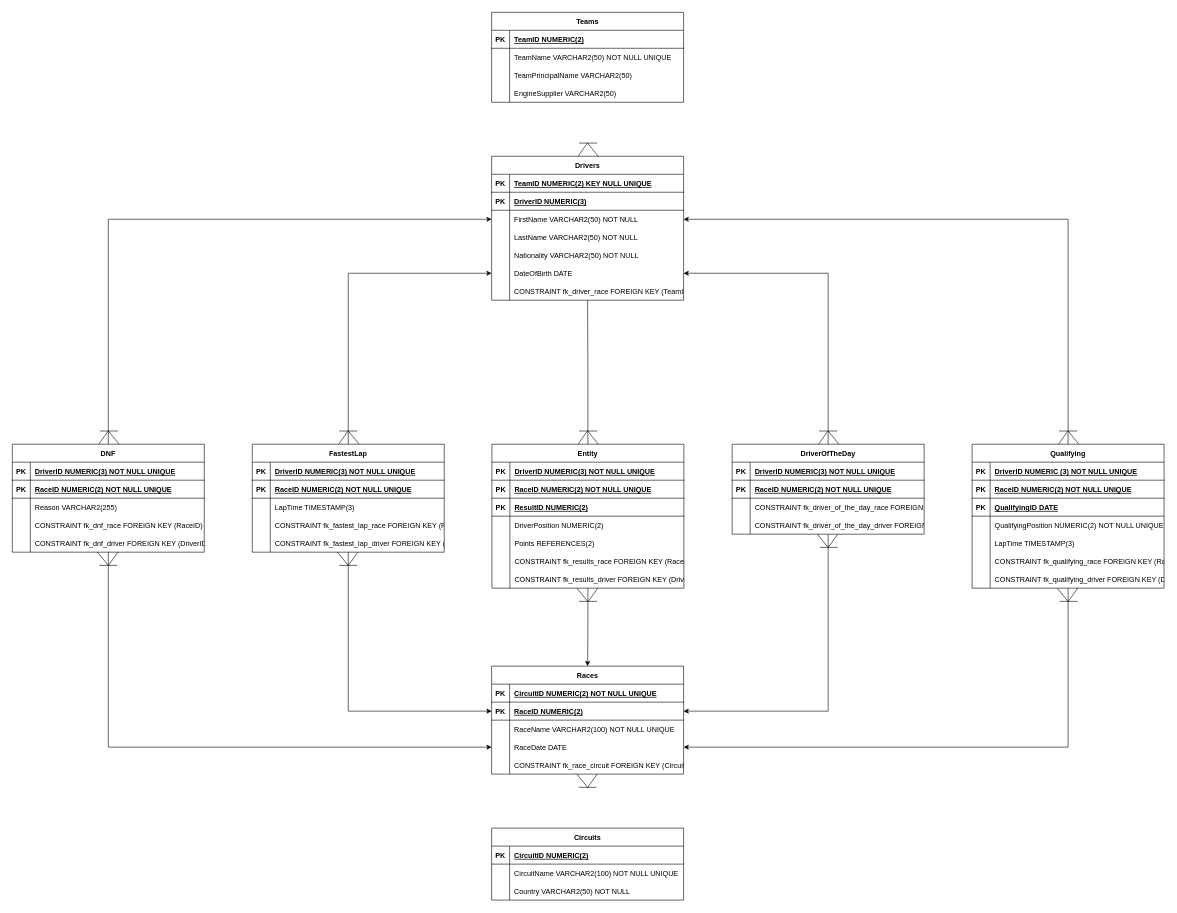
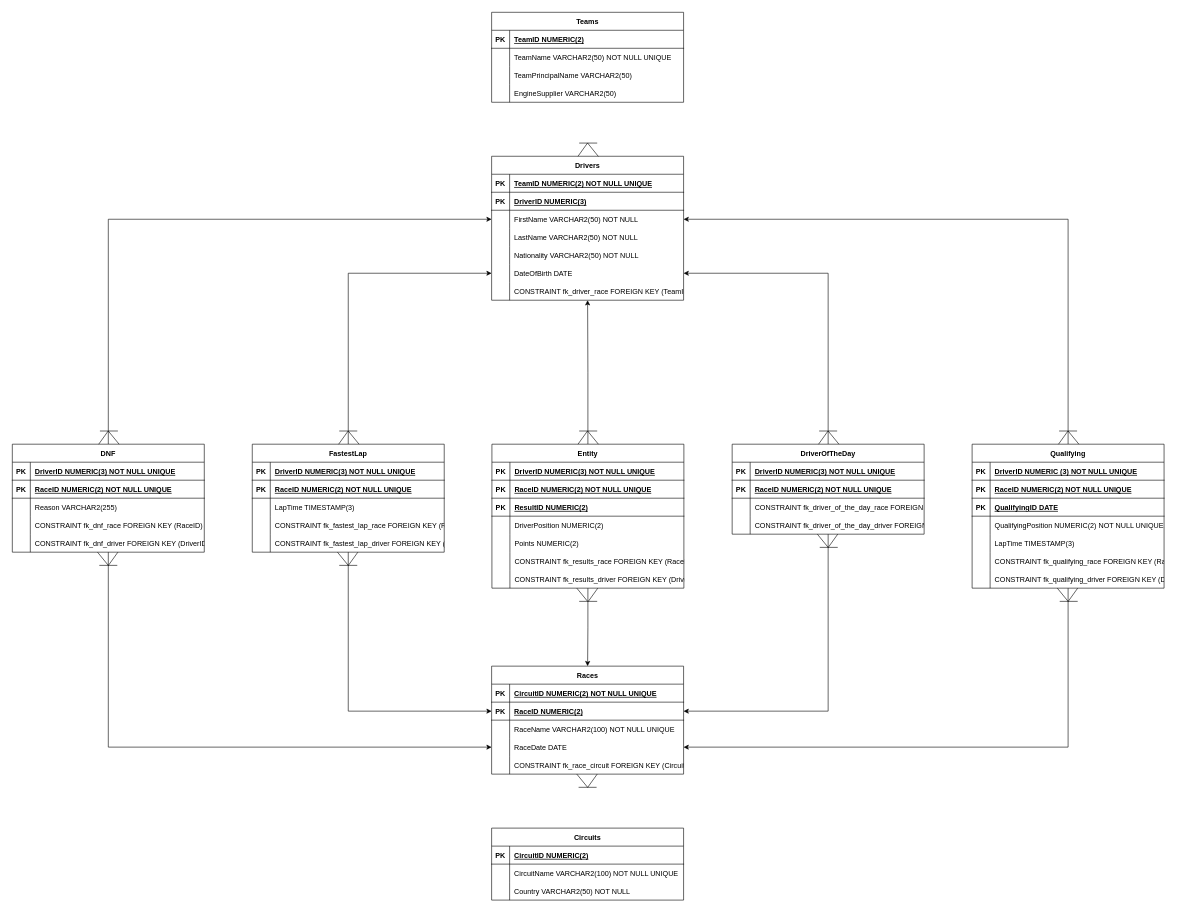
- <mxCell id="18" value="TeamID NUMERIC(2) KEY NULL UNIQUE" style="shape=partialRectangle;overflow=hidden;connectable=0;fillColor=none;align=left;strokeColor=inherit;top=0;left=0;bottom=0;right=0;spacingLeft=6;fontStyle=5;" parent="16" vertex="1"><mxGeometry x="30" width="290" height="30" as="geometry"><mxRectangle width="290" height="30" as="alternateBounds" /></mxGeometry></mxCell>
+ <mxCell id="18" value="TeamID NUMERIC(2) NOT NULL UNIQUE" style="shape=partialRectangle;overflow=hidden;connectable=0;fillColor=none;align=left;strokeColor=inherit;top=0;left=0;bottom=0;right=0;spacingLeft=6;fontStyle=5;" parent="16" vertex="1"><mxGeometry x="30" width="290" height="30" as="geometry"><mxRectangle width="290" height="30" as="alternateBounds" /></mxGeometry></mxCell>
- <mxCell id="63" style="edgeStyle=orthogonalEdgeStyle;rounded=0;orthogonalLoop=1;jettySize=auto;html=1;endArrow=none;" parent="1" source="65" target="15" edge="1"><mxGeometry relative="1" as="geometry" /></mxCell>
+ <mxCell id="63" style="edgeStyle=orthogonalEdgeStyle;rounded=0;orthogonalLoop=1;jettySize=auto;html=1;" parent="1" source="65" target="15" edge="1"><mxGeometry relative="1" as="geometry" /></mxCell>
- <mxCell id="80" value="Points REFERENCES(2)" style="shape=partialRectangle;overflow=hidden;connectable=0;fillColor=none;align=left;strokeColor=inherit;top=0;left=0;bottom=0;right=0;spacingLeft=6;" parent="78" vertex="1"><mxGeometry x="30" width="290" height="30" as="geometry"><mxRectangle width="290" height="30" as="alternateBounds" /></mxGeometry></mxCell>
+ <mxCell id="80" value="Points NUMERIC(2)" style="shape=partialRectangle;overflow=hidden;connectable=0;fillColor=none;align=left;strokeColor=inherit;top=0;left=0;bottom=0;right=0;spacingLeft=6;" parent="78" vertex="1"><mxGeometry x="30" width="290" height="30" as="geometry"><mxRectangle width="290" height="30" as="alternateBounds" /></mxGeometry></mxCell>
